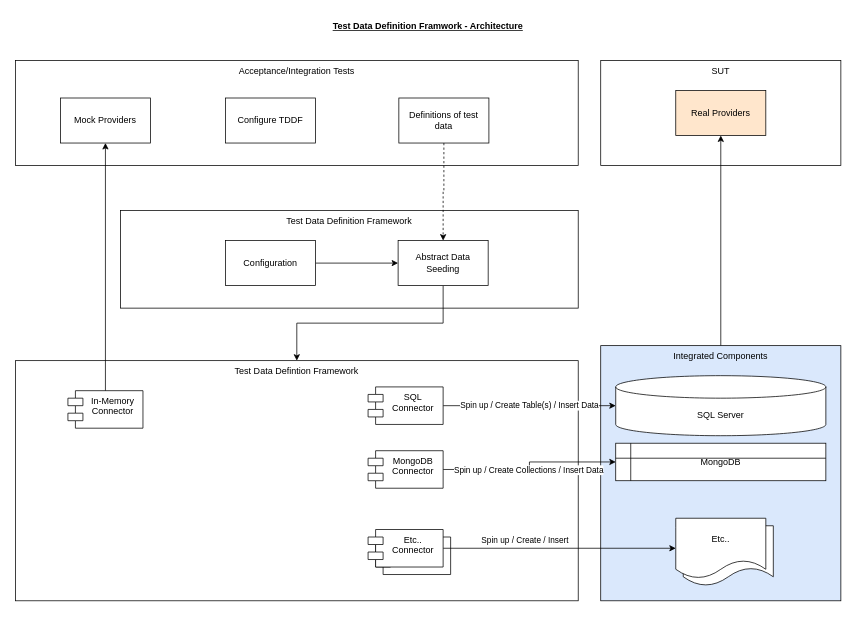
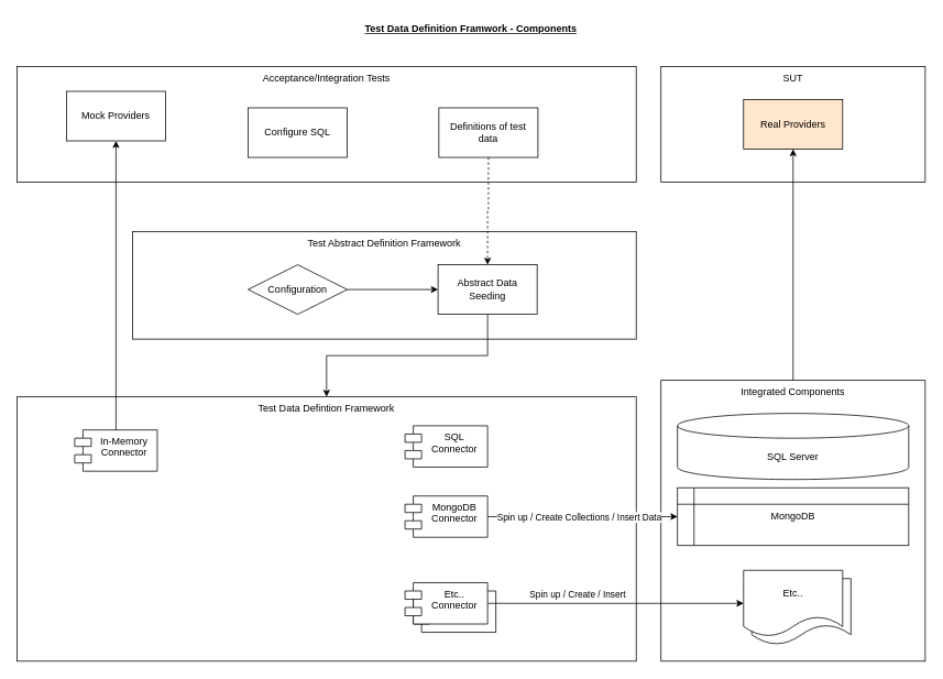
- <mxCell id="8" value="Test Data Definition Framwork - Architecture" style="text;html=1;strokeColor=none;fillColor=none;align=center;verticalAlign=middle;whiteSpace=wrap;rounded=0;fontStyle=5" parent="1" vertex="1"><mxGeometry x="30" y="20" width="1080" height="30" as="geometry" /></mxCell>
+ <mxCell id="8" value="Test Data Definition Framwork - Components" style="text;html=1;strokeColor=none;fillColor=none;align=center;verticalAlign=middle;whiteSpace=wrap;rounded=0;fontStyle=5" parent="1" vertex="1"><mxGeometry x="30" y="20" width="1080" height="30" as="geometry" /></mxCell>
- <mxCell id="17" value="Mock Providers" style="rounded=0;whiteSpace=wrap;html=1;" parent="1" vertex="1"><mxGeometry x="80" y="130" width="120" height="60" as="geometry" /></mxCell>
+ <mxCell id="17" value="Mock Providers" style="rounded=0;whiteSpace=wrap;html=1;" parent="1" vertex="1"><mxGeometry x="80" y="110" width="120" height="60" as="geometry" /></mxCell>
- <mxCell id="30" value="Configure TDDF" style="rounded=0;whiteSpace=wrap;html=1;" parent="1" vertex="1"><mxGeometry x="300" y="130" width="120" height="60" as="geometry" /></mxCell>
+ <mxCell id="30" value="Configure SQL" style="rounded=0;whiteSpace=wrap;html=1;" parent="1" vertex="1"><mxGeometry x="300" y="130" width="120" height="60" as="geometry" /></mxCell>
- <mxCell id="24" value="Test Data Definition Framework" style="rounded=0;whiteSpace=wrap;html=1;verticalAlign=top;" parent="1" vertex="1"><mxGeometry x="160" y="280" width="610" height="130" as="geometry" /></mxCell>
+ <mxCell id="24" value="Test Abstract Definition Framework" style="rounded=0;whiteSpace=wrap;html=1;verticalAlign=top;" parent="1" vertex="1"><mxGeometry x="160" y="280" width="610" height="130" as="geometry" /></mxCell>
- <mxCell id="27" value="Configuration" style="rounded=0;whiteSpace=wrap;html=1;" parent="1" vertex="1"><mxGeometry x="300" y="320" width="120" height="60" as="geometry" /></mxCell>
+ <mxCell id="27" value="Configuration" style="rhombus;whiteSpace=wrap;html=1;" parent="1" vertex="1"><mxGeometry x="300" y="320" width="120" height="60" as="geometry" /></mxCell>
- <mxCell id="5" value="Integrated Components" style="rounded=0;whiteSpace=wrap;html=1;verticalAlign=top;fillColor=#dae8fc;" parent="1" vertex="1"><mxGeometry x="800" y="460" width="320" height="340" as="geometry" /></mxCell>
+ <mxCell id="5" value="Integrated Components" style="rounded=0;whiteSpace=wrap;html=1;verticalAlign=top;" parent="1" vertex="1"><mxGeometry x="800" y="460" width="320" height="340" as="geometry" /></mxCell>
- <mxCell id="9" value="Spin up / Create Table(s) / Insert Data" style="edgeStyle=orthogonalEdgeStyle;rounded=0;orthogonalLoop=1;jettySize=auto;html=1;entryX=0;entryY=0.5;entryDx=0;entryDy=0;entryPerimeter=0;" parent="1" source="10" target="19" edge="1"><mxGeometry relative="1" as="geometry" /></mxCell>
- <mxCell id="20" value="MongoDB" style="shape=internalStorage;whiteSpace=wrap;html=1;backgroundOutline=1;" parent="1" vertex="1"><mxGeometry x="820" y="590" width="280" height="50" as="geometry" /></mxCell>
+ <mxCell id="20" value="MongoDB" style="shape=internalStorage;whiteSpace=wrap;html=1;backgroundOutline=1;" parent="1" vertex="1"><mxGeometry x="820" y="590" width="280" height="70" as="geometry" /></mxCell>
